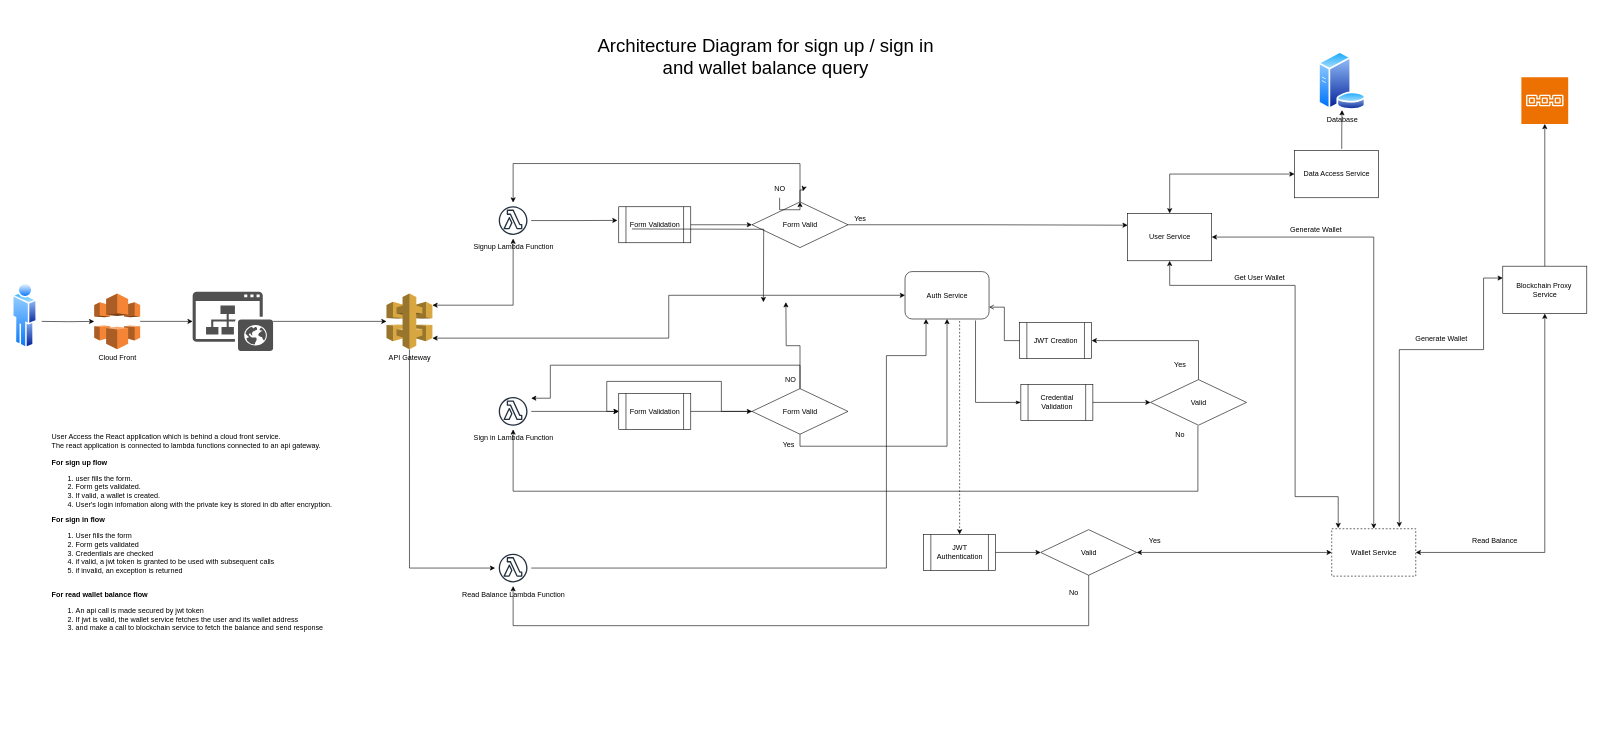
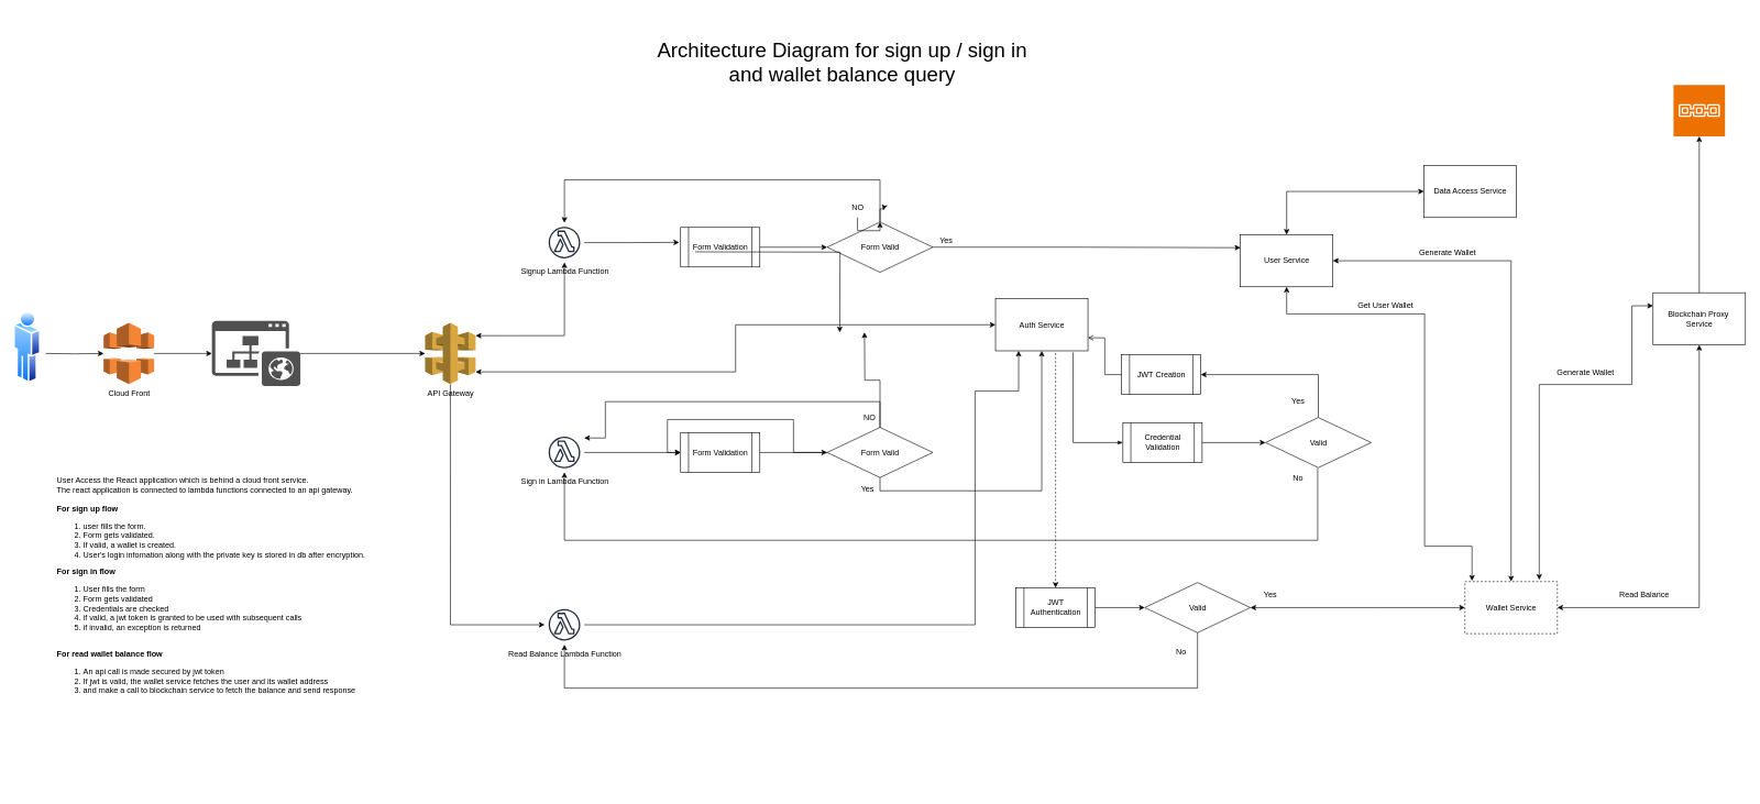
- <mxCell id="11" value="&lt;font style=&quot;color: light-dark(rgb(0, 0, 0), rgb(0, 0, 0)); background-color: light-dark(rgb(255, 255, 255), rgb(255, 255, 255));&quot;&gt;Database&lt;/font&gt;" style="image;aspect=fixed;perimeter=ellipsePerimeter;html=1;align=center;shadow=0;dashed=0;spacingTop=3;image=img/lib/active_directory/database_server.svg;" vertex="1" parent="1"><mxGeometry x="2195.5" y="85" width="80.36" height="98" as="geometry" /></mxCell>
- <mxCell id="15" style="edgeStyle=orthogonalEdgeStyle;rounded=0;orthogonalLoop=1;jettySize=auto;html=1;strokeColor=light-dark(#000000,#000000);exitX=0.562;exitY=-0.031;exitDx=0;exitDy=0;exitPerimeter=0;" edge="1" parent="1" source="16" target="11"><mxGeometry relative="1" as="geometry"><mxPoint x="2614.227" y="519.754" as="targetPoint" /></mxGeometry></mxCell>
- <mxCell id="31" value="&lt;font style=&quot;color: light-dark(rgb(0, 0, 0), rgb(0, 0, 0));&quot;&gt;Auth Service&lt;/font&gt;" style="whiteSpace=wrap;html=1;fillColor=none;strokeColor=light-dark(#000000,#000000);rounded=1;" vertex="1" parent="1"><mxGeometry x="1507.5" y="452" width="140" height="79" as="geometry" /></mxCell>
+ <mxCell id="31" value="&lt;font style=&quot;color: light-dark(rgb(0, 0, 0), rgb(0, 0, 0));&quot;&gt;Auth Service&lt;/font&gt;" style="whiteSpace=wrap;html=1;fillColor=none;strokeColor=light-dark(#000000,#000000);" vertex="1" parent="1"><mxGeometry x="1507.5" y="452" width="140" height="79" as="geometry" /></mxCell>
